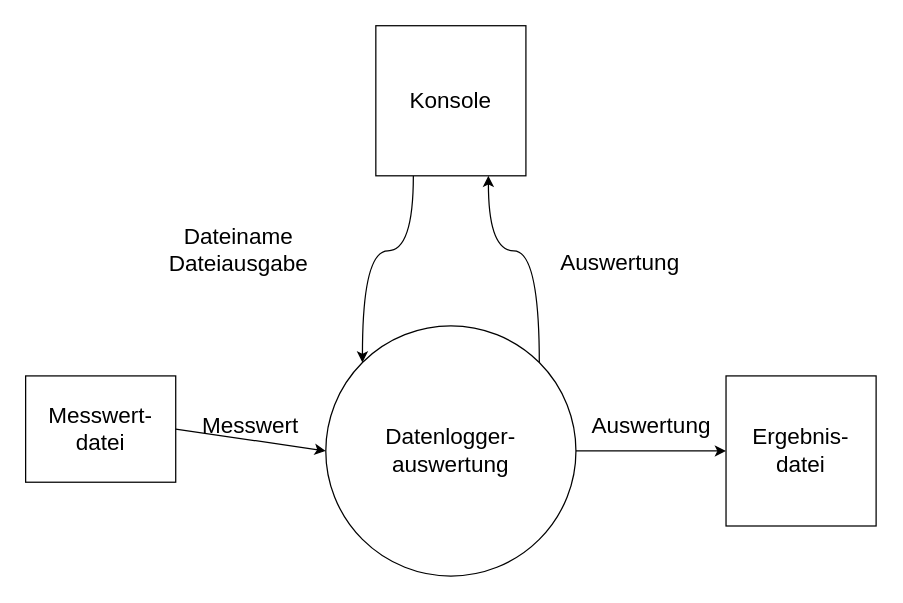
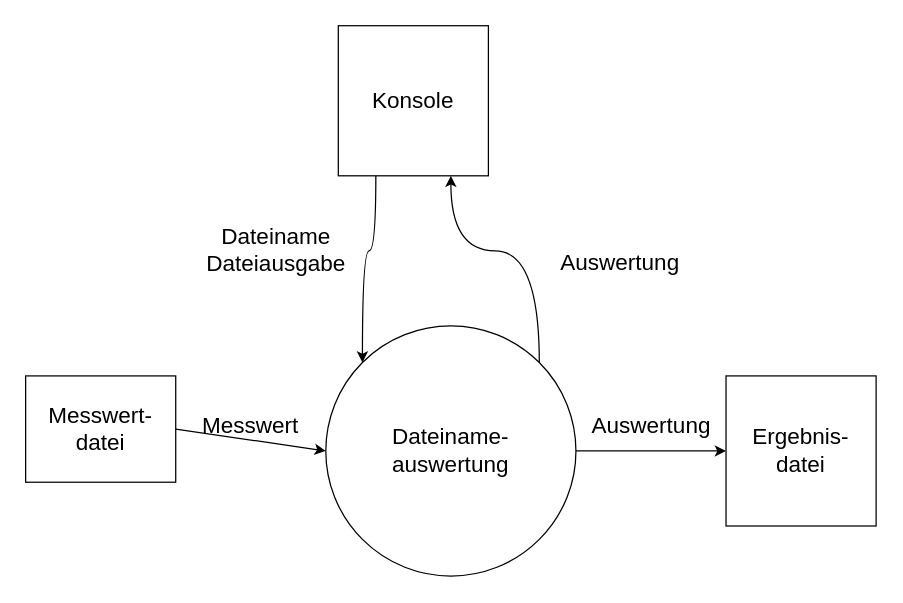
- <mxCell id="11" value="&lt;font style=&quot;font-size: 18px&quot;&gt;Konsole&lt;/font&gt;" style="whiteSpace=wrap;html=1;aspect=fixed;" vertex="1" parent="1"><mxGeometry x="300" y="20" width="120" height="120" as="geometry" /></mxCell>
+ <mxCell id="11" value="&lt;font style=&quot;font-size: 18px&quot;&gt;Konsole&lt;/font&gt;" style="whiteSpace=wrap;html=1;aspect=fixed;" vertex="1" parent="1"><mxGeometry x="270" y="20" width="120" height="120" as="geometry" /></mxCell>
- <mxCell id="13" value="&lt;div&gt;&lt;font style=&quot;font-size: 18px&quot;&gt;Dateiname&lt;/font&gt;&lt;/div&gt;&lt;div&gt;&lt;font style=&quot;font-size: 18px&quot;&gt;Dateiausgabe&lt;br&gt;&lt;/font&gt;&lt;/div&gt;" style="text;html=1;align=center;verticalAlign=middle;resizable=0;points=[];;autosize=1;" vertex="1" parent="1"><mxGeometry x="125" y="180" width="130" height="40" as="geometry" /></mxCell>
+ <mxCell id="13" value="&lt;div&gt;&lt;font style=&quot;font-size: 18px&quot;&gt;Dateiname&lt;/font&gt;&lt;/div&gt;&lt;div&gt;&lt;font style=&quot;font-size: 18px&quot;&gt;Dateiausgabe&lt;br&gt;&lt;/font&gt;&lt;/div&gt;" style="text;html=1;align=center;verticalAlign=middle;resizable=0;points=[];;autosize=1;" vertex="1" parent="1"><mxGeometry x="155" y="180" width="130" height="40" as="geometry" /></mxCell>
- <mxCell id="4" value="&lt;div style=&quot;font-size: 18px&quot;&gt;&lt;font style=&quot;font-size: 18px&quot;&gt;Datenlogger-&lt;/font&gt;&lt;/div&gt;&lt;div style=&quot;font-size: 18px&quot;&gt;&lt;font style=&quot;font-size: 18px&quot;&gt;auswertung&lt;br&gt;&lt;/font&gt;&lt;/div&gt;" style="ellipse;whiteSpace=wrap;html=1;aspect=fixed;" vertex="1" parent="1"><mxGeometry x="260" y="260" width="200" height="200" as="geometry" /></mxCell>
+ <mxCell id="4" value="&lt;div style=&quot;font-size: 18px&quot;&gt;&lt;font style=&quot;font-size: 18px&quot;&gt;Dateiname-&lt;/font&gt;&lt;/div&gt;&lt;div style=&quot;font-size: 18px&quot;&gt;&lt;font style=&quot;font-size: 18px&quot;&gt;auswertung&lt;br&gt;&lt;/font&gt;&lt;/div&gt;" style="ellipse;whiteSpace=wrap;html=1;aspect=fixed;" vertex="1" parent="1"><mxGeometry x="260" y="260" width="200" height="200" as="geometry" /></mxCell>
